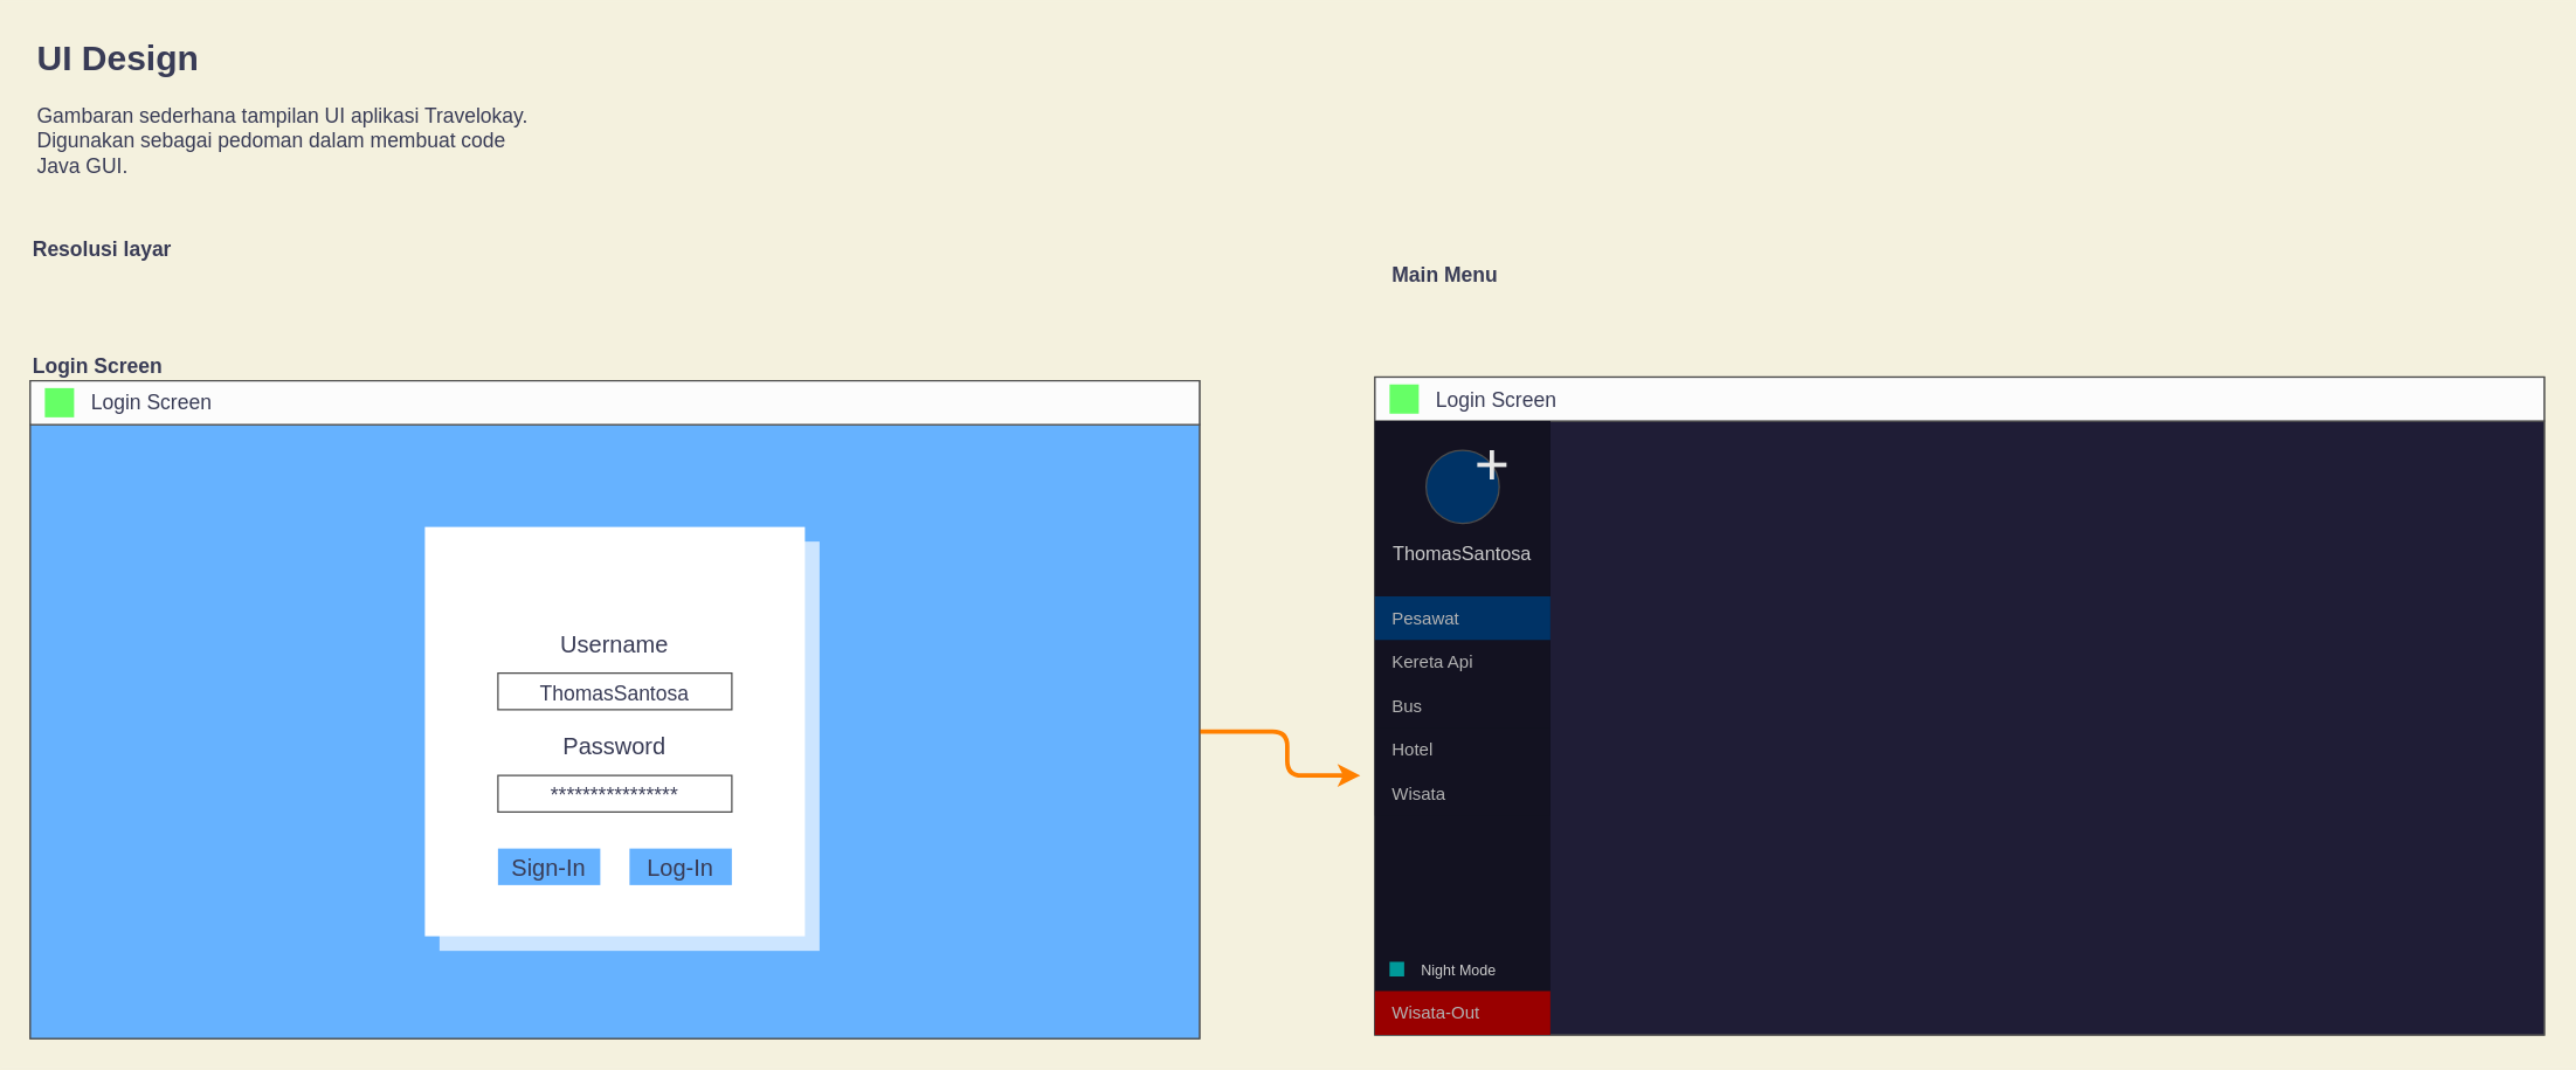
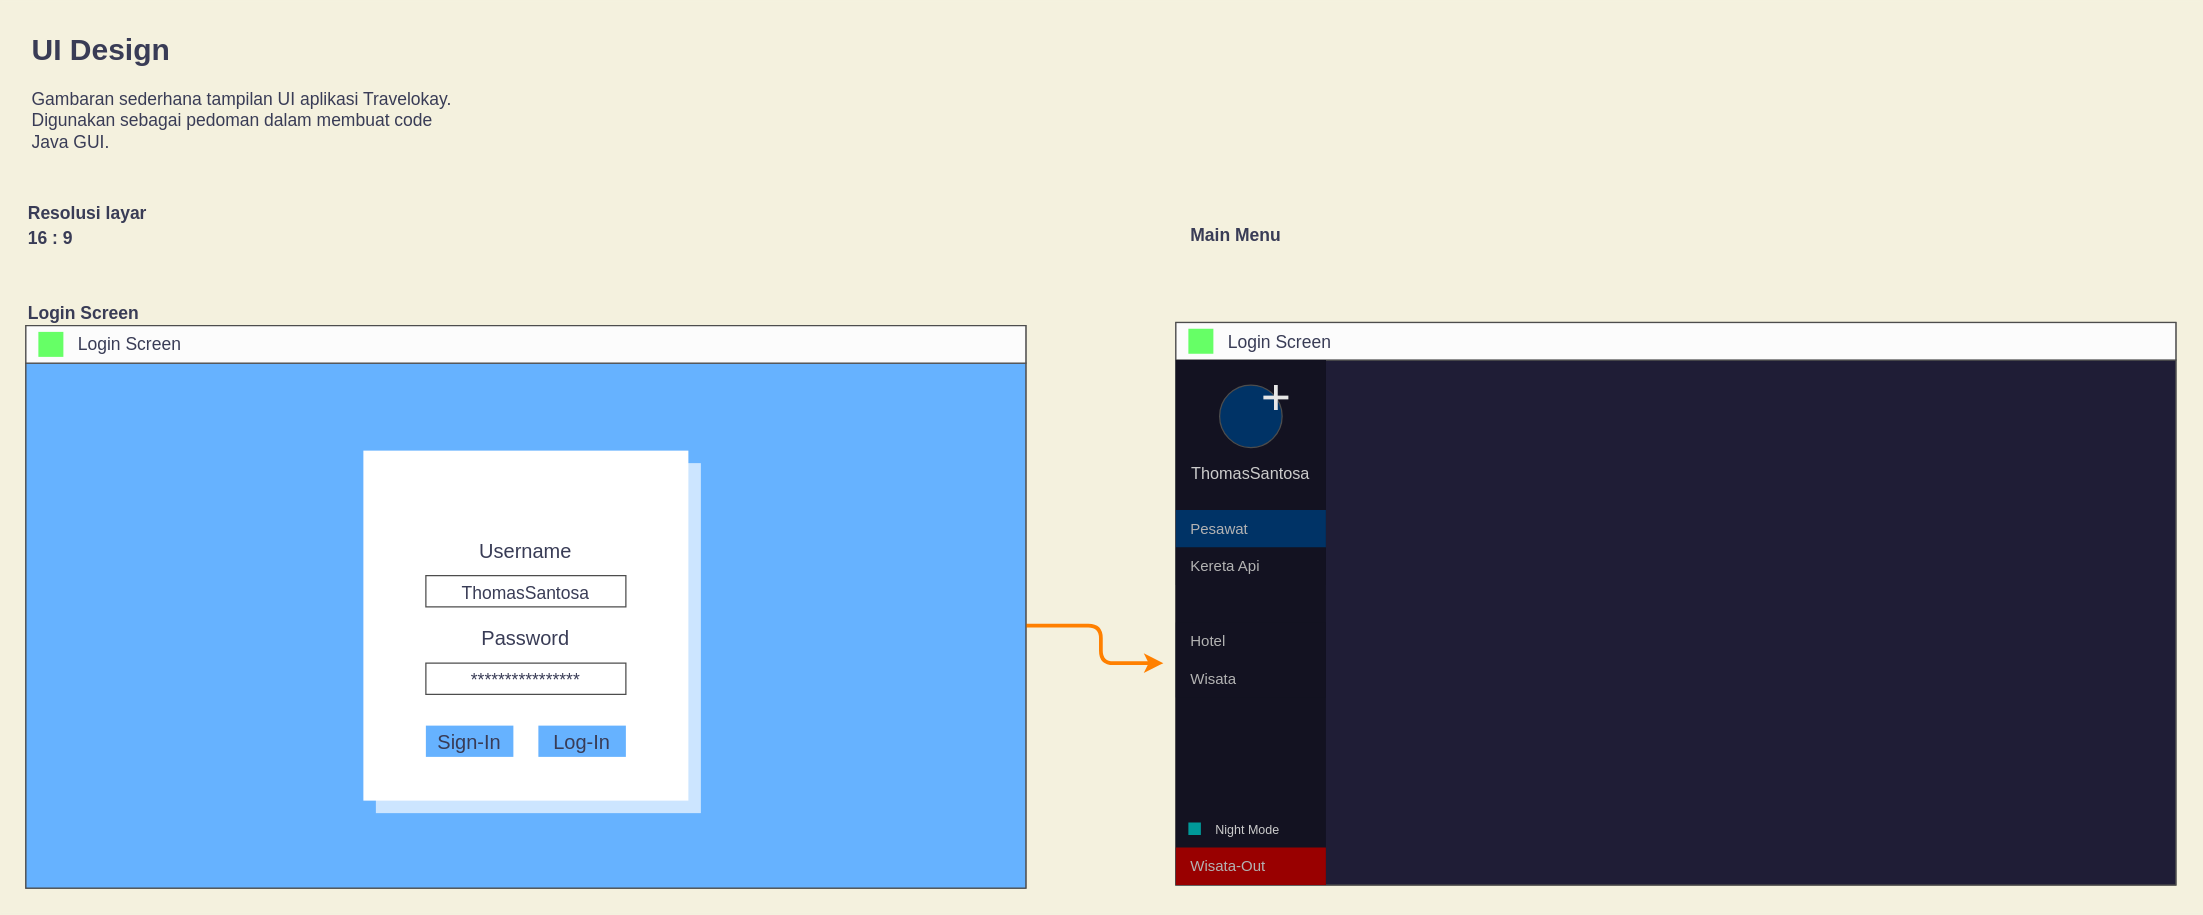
+ <mxCell id="9" value="16 : 9" style="text;html=1;strokeColor=none;fillColor=none;align=left;verticalAlign=middle;whiteSpace=wrap;rounded=0;sketch=0;fontColor=#393C56;fontSize=14;fontStyle=1" vertex="1" parent="1"><mxGeometry x="20" y="180" width="100" height="20" as="geometry" /></mxCell>
- <mxCell id="29" value="&lt;font color=&quot;#b3b3b3&quot; style=&quot;font-size: 12px&quot;&gt;&amp;nbsp; &amp;nbsp;Bus&lt;/font&gt;" style="rounded=0;whiteSpace=wrap;html=1;sketch=0;fontFamily=Helvetica;fontSize=12;fontColor=#393C56;align=left;strokeColor=none;fillColor=#131221;" vertex="1" parent="1"><mxGeometry x="940" y="467.5" width="120" height="30" as="geometry" /></mxCell>
